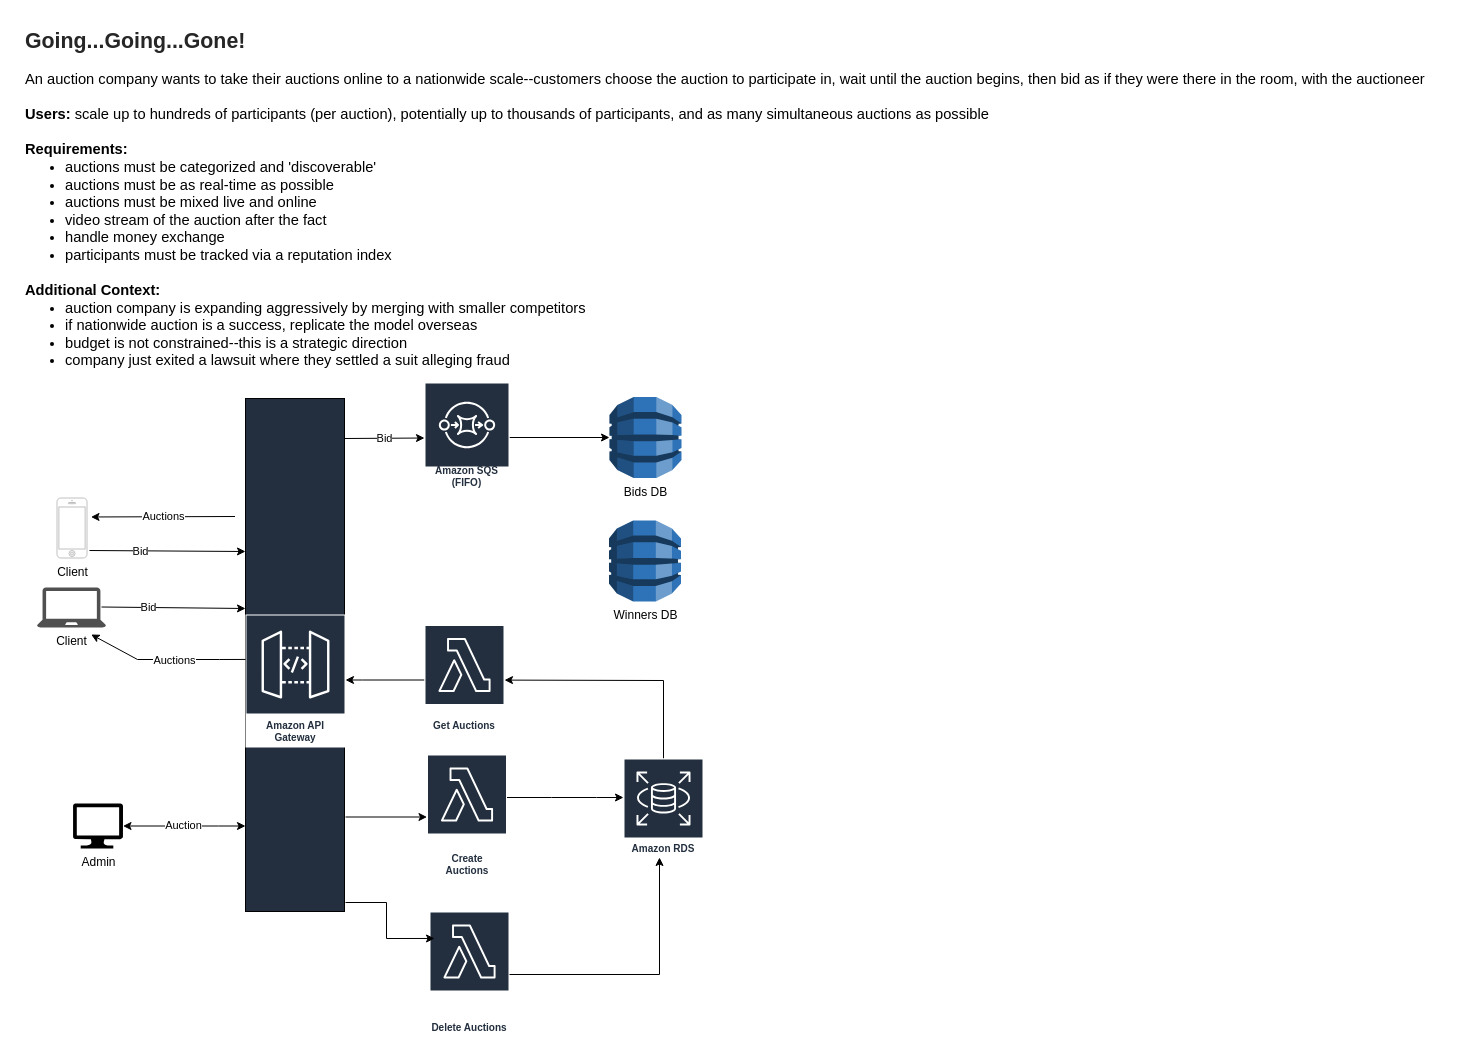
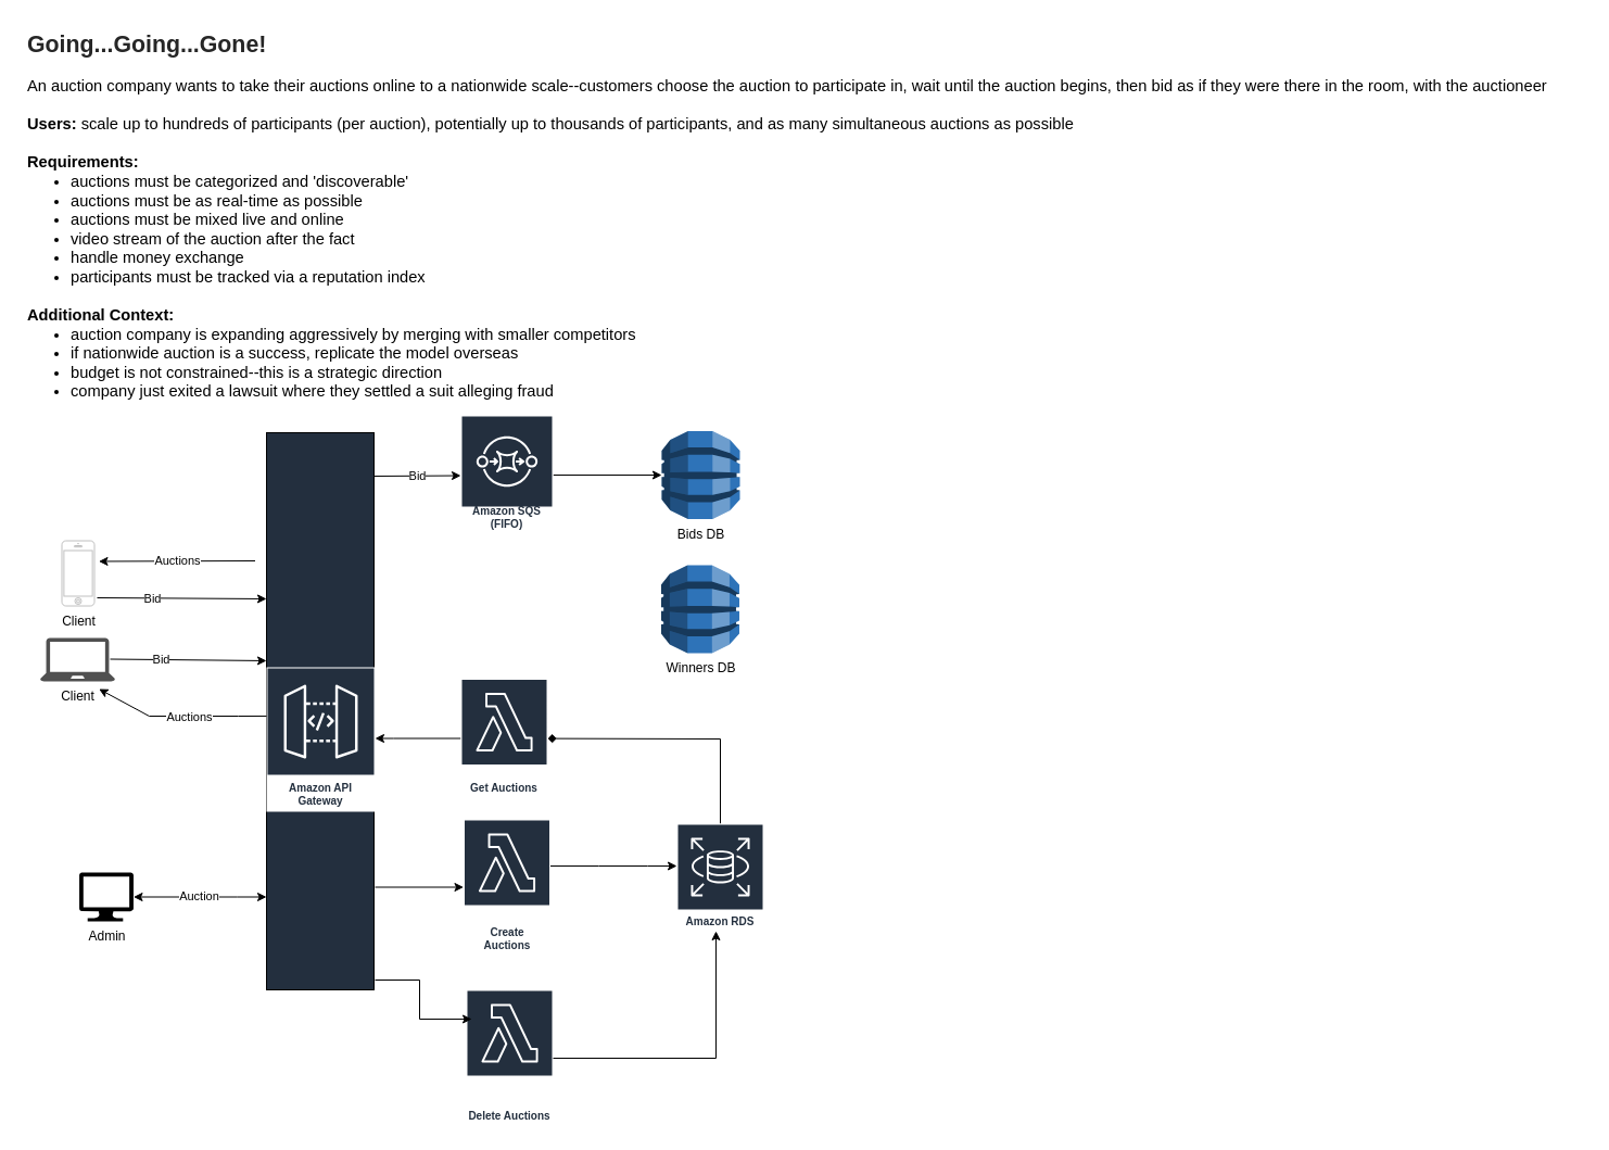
- <mxCell id="13" value="" style="endArrow=classic;html=1;rounded=0;" edge="1" parent="1" source="15" target="12"><mxGeometry width="50" height="50" relative="1" as="geometry"><mxPoint x="632" y="713" as="sourcePoint" /><mxPoint x="679" y="620" as="targetPoint" /><Array as="points"><mxPoint x="663" y="680" /></Array></mxGeometry></mxCell>
+ <mxCell id="13" value="" style="endArrow=diamond;html=1;rounded=0;" edge="1" parent="1" source="15" target="12"><mxGeometry width="50" height="50" relative="1" as="geometry"><mxPoint x="632" y="713" as="sourcePoint" /><mxPoint x="679" y="620" as="targetPoint" /><Array as="points"><mxPoint x="663" y="680" /></Array></mxGeometry></mxCell>
